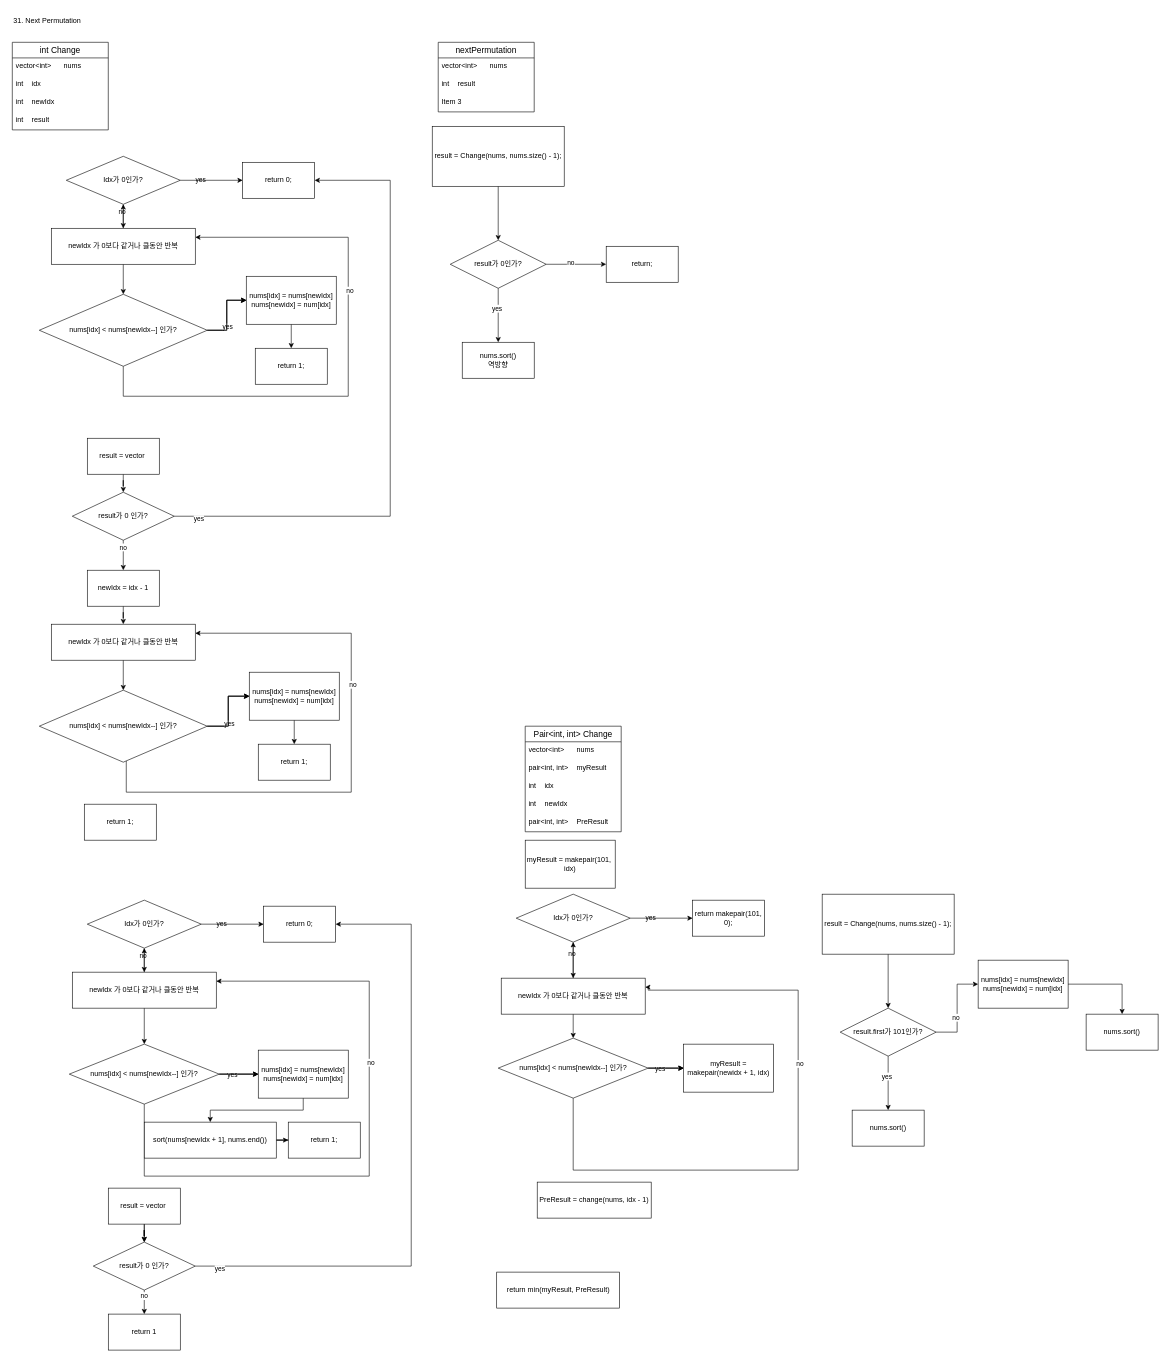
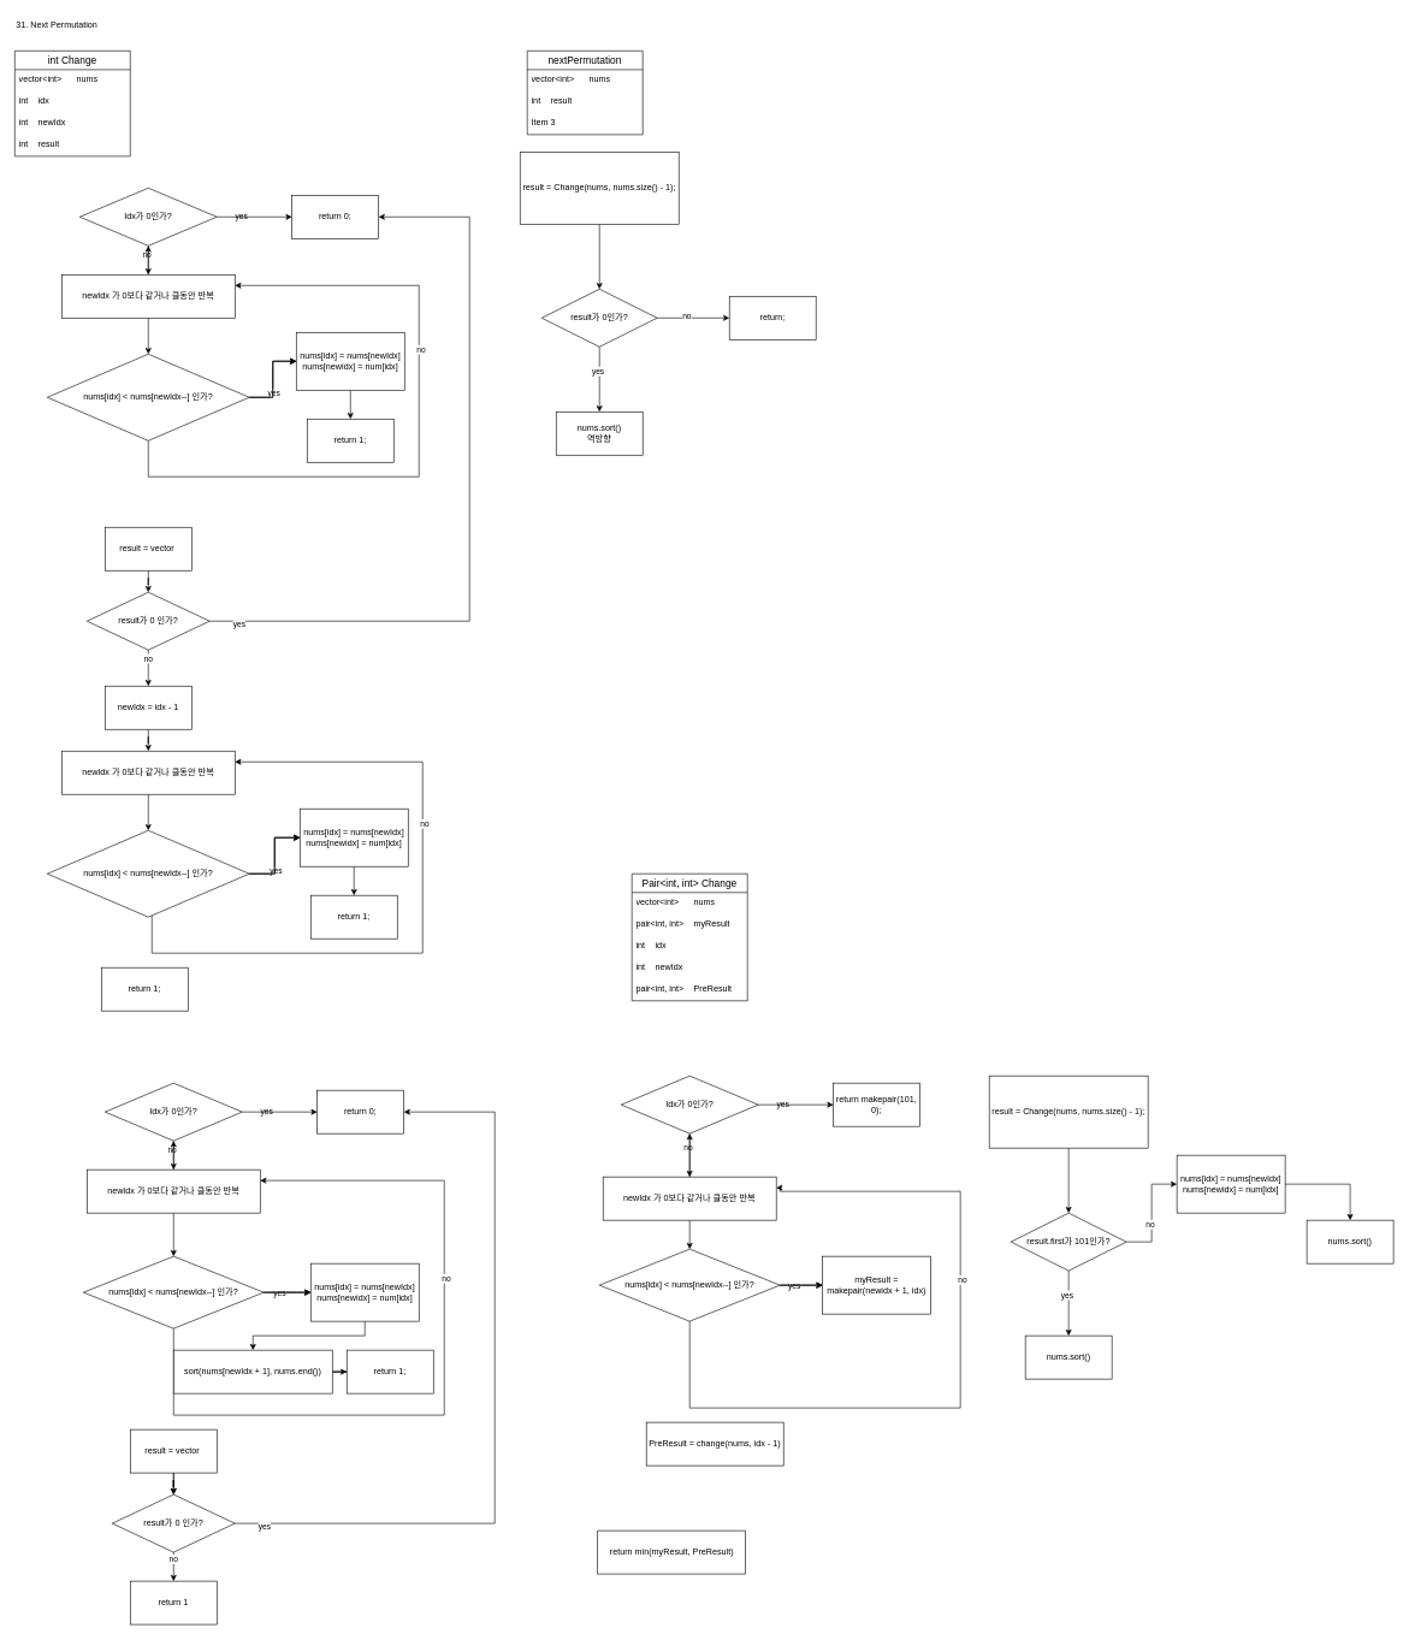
- <mxCell id="117" value="myResult = makepair(101,&amp;nbsp; idx)" style="whiteSpace=wrap;html=1;" vertex="1" parent="1"><mxGeometry x="875" y="1400" width="150" height="80" as="geometry" /></mxCell>
